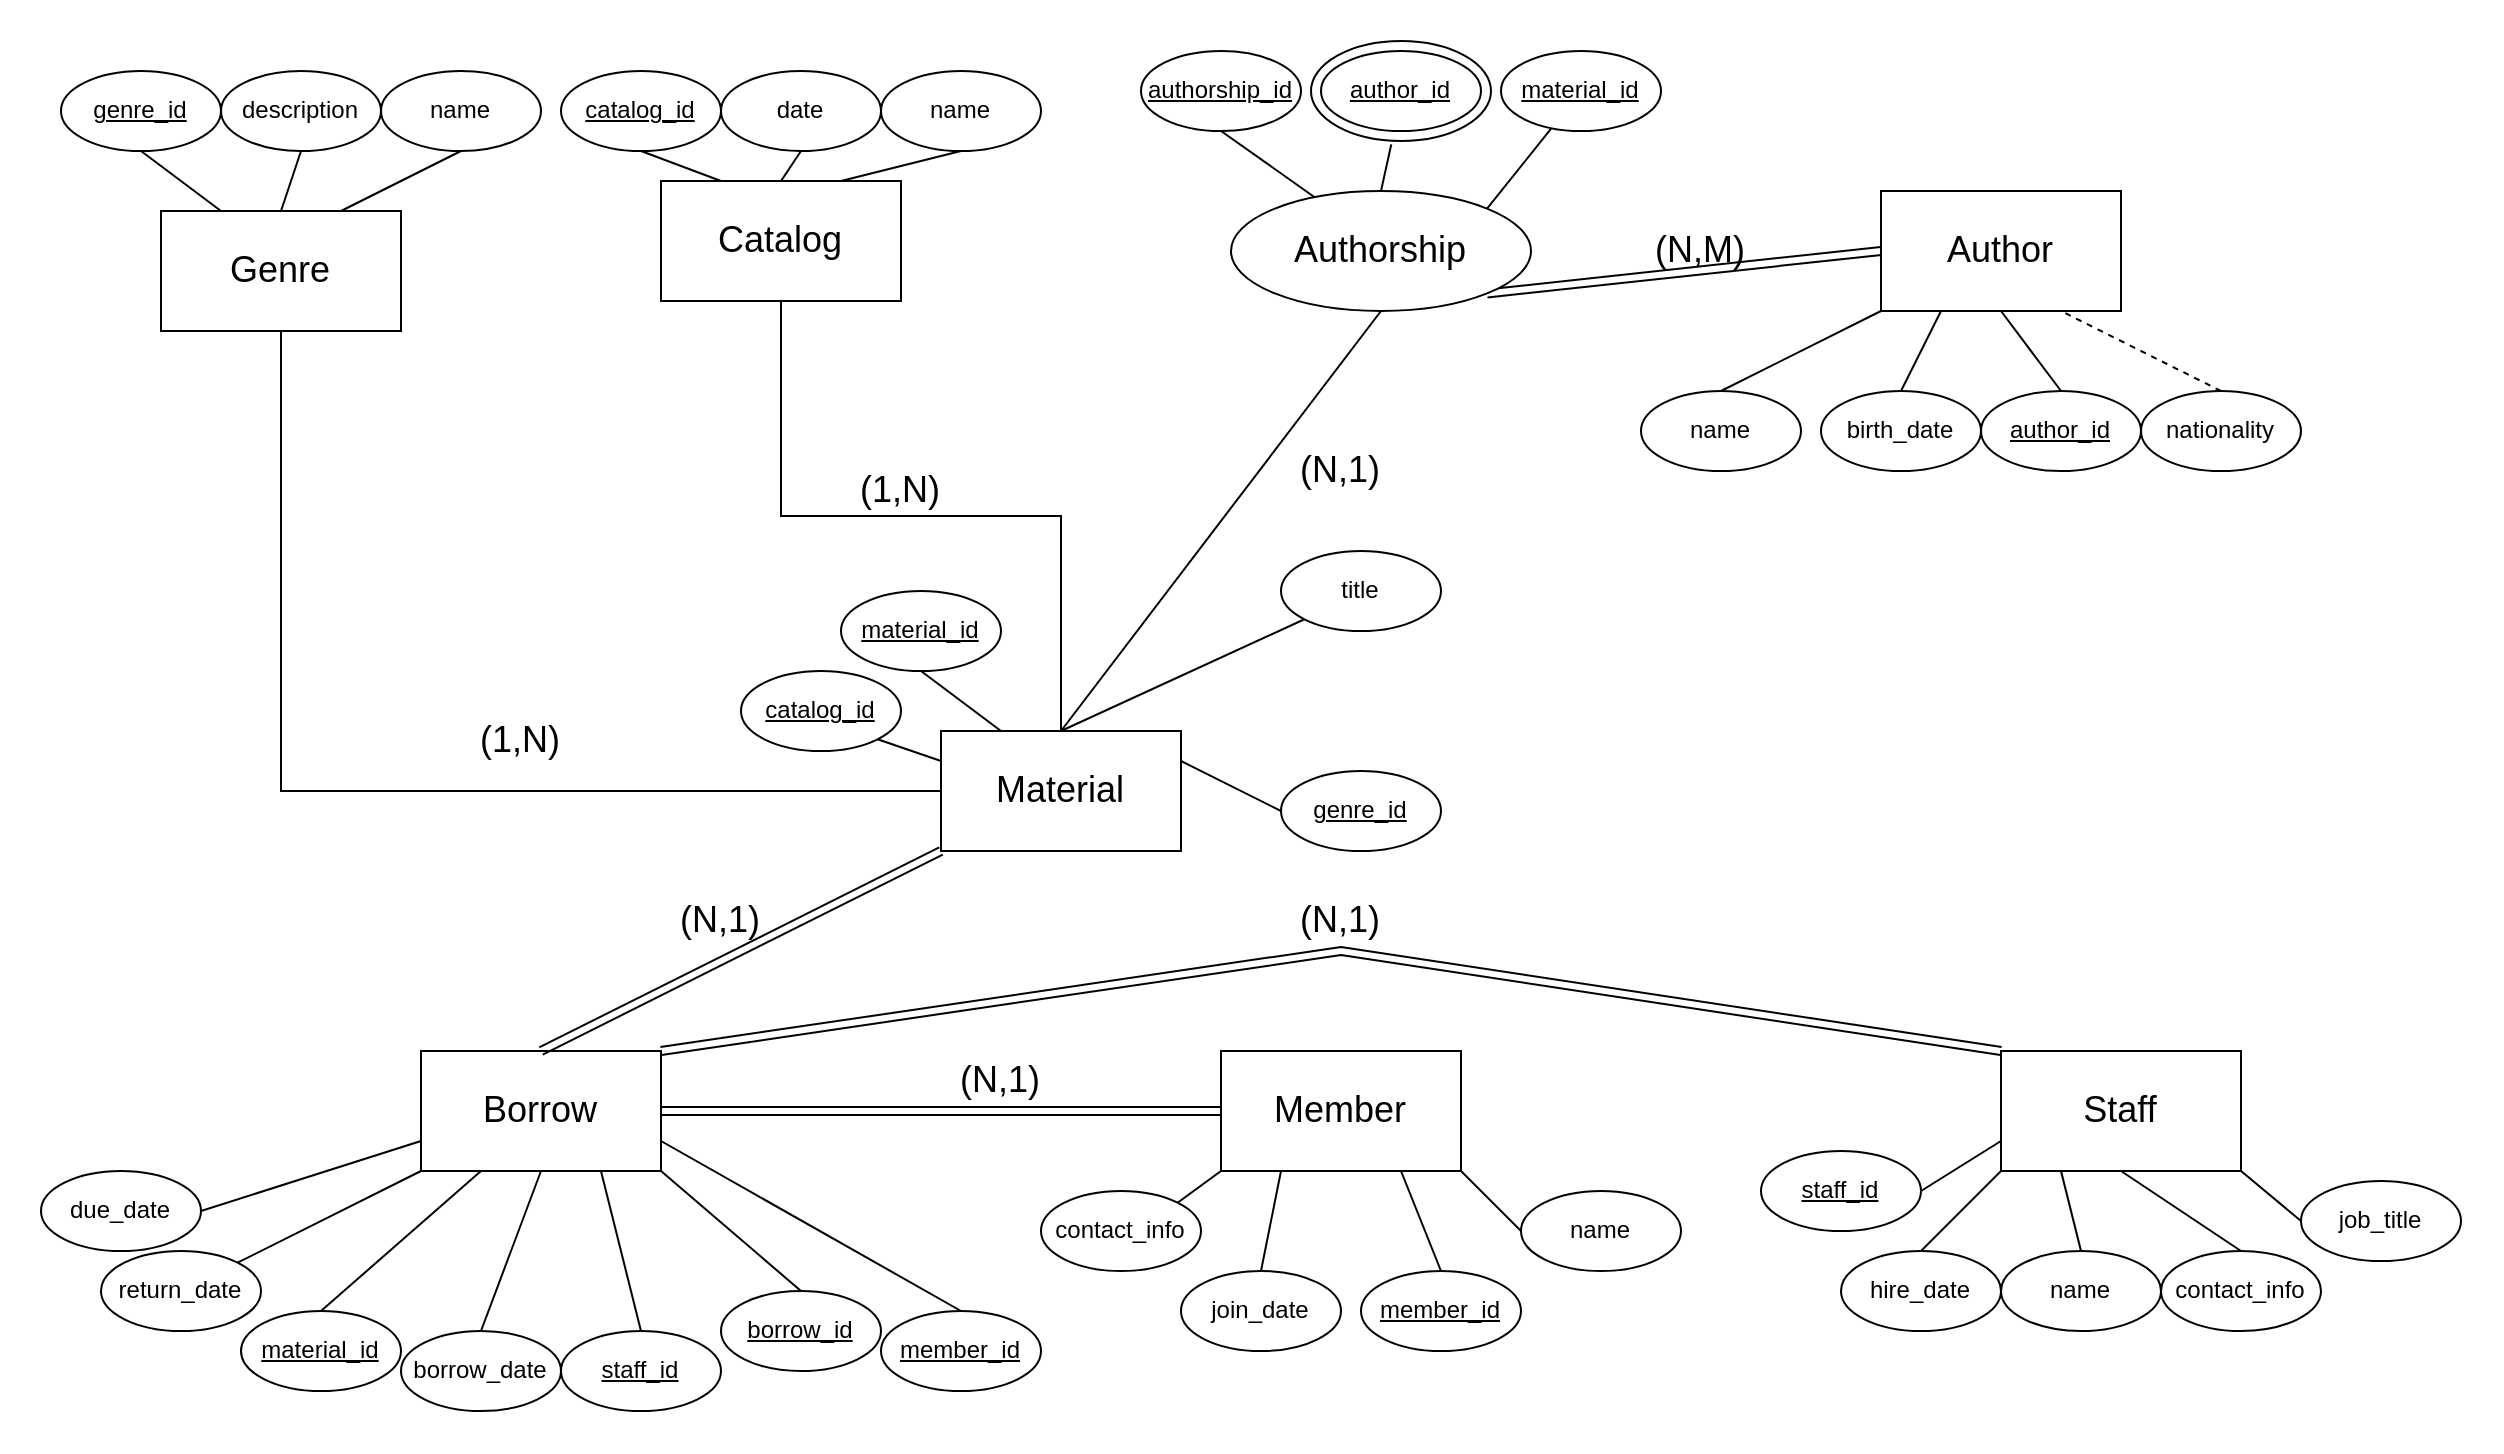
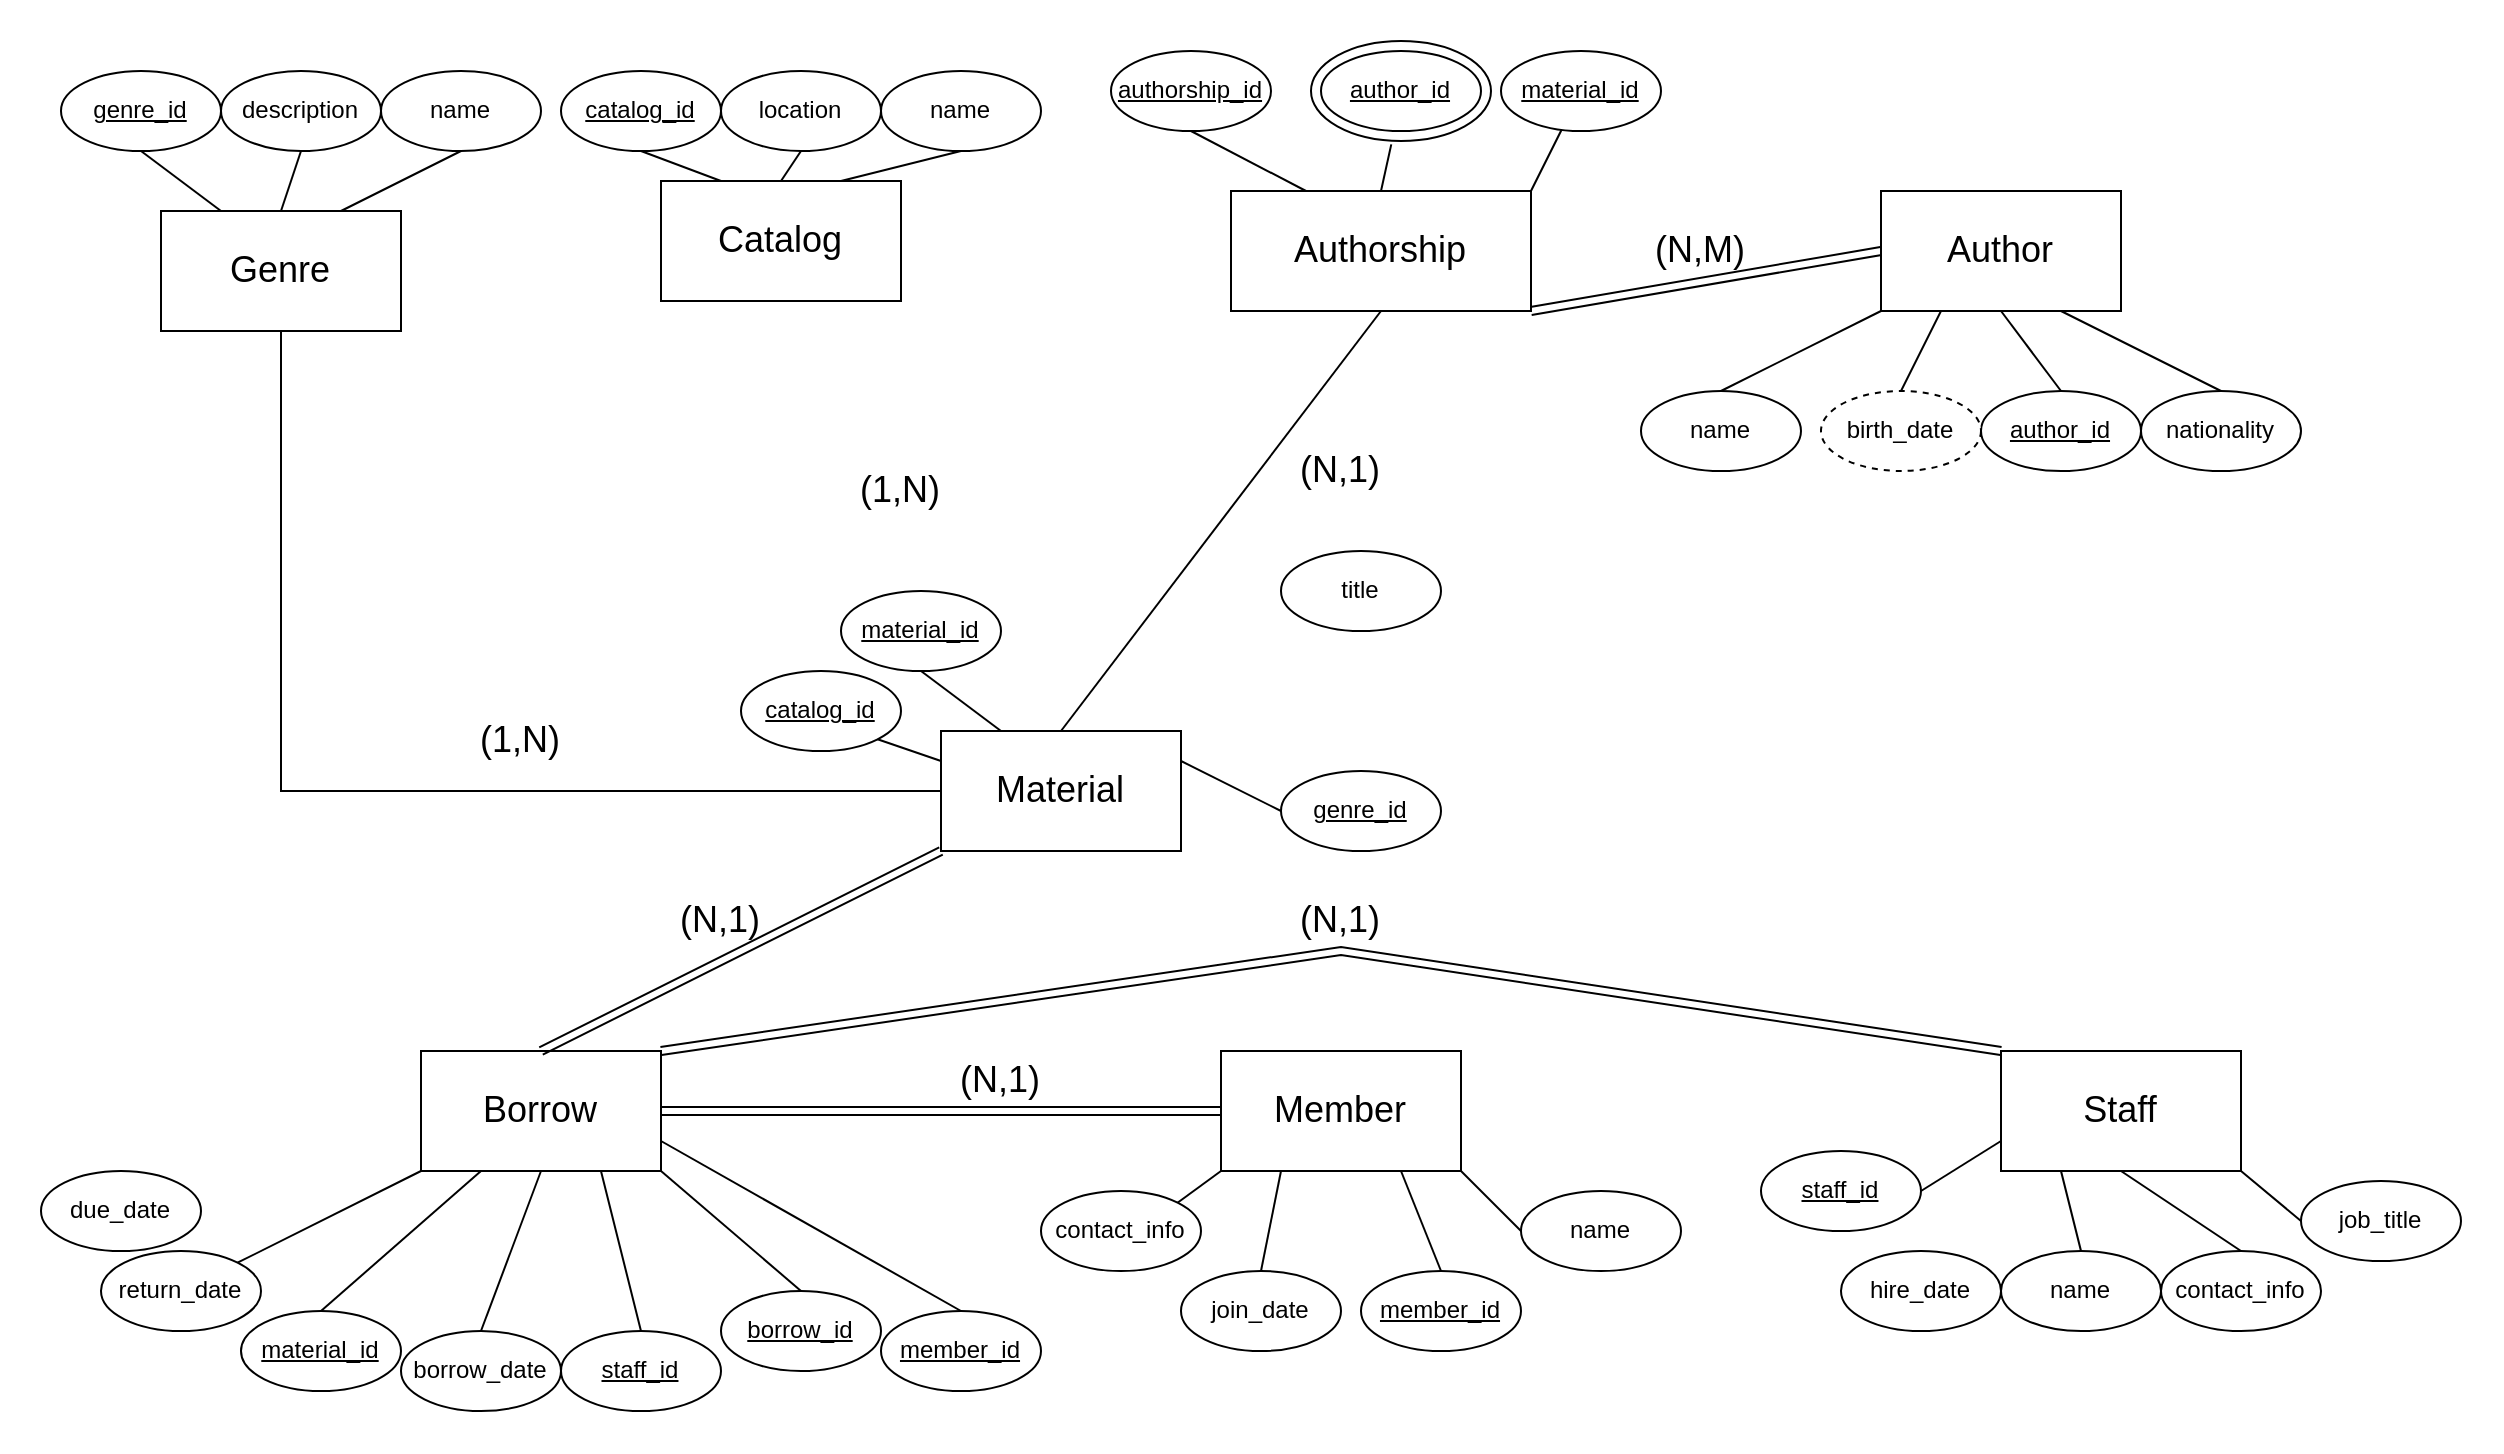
- <mxCell id="90" value="&lt;u&gt;authorship_id&lt;/u&gt;" style="ellipse;whiteSpace=wrap;html=1;" parent="1" vertex="1"><mxGeometry x="570" y="25" width="80" height="40" as="geometry" /></mxCell>
+ <mxCell id="90" value="&lt;u&gt;authorship_id&lt;/u&gt;" style="ellipse;whiteSpace=wrap;html=1;" parent="1" vertex="1"><mxGeometry x="555" y="25" width="80" height="40" as="geometry" /></mxCell>
- <mxCell id="7" value="date" style="ellipse;whiteSpace=wrap;html=1;" parent="2" vertex="1"><mxGeometry x="80" width="80" height="40" as="geometry" /></mxCell>
+ <mxCell id="7" value="location" style="ellipse;whiteSpace=wrap;html=1;" parent="2" vertex="1"><mxGeometry x="80" width="80" height="40" as="geometry" /></mxCell>
- <mxCell id="96" value="&lt;font style=&quot;font-size: 18px;&quot;&gt;Authorship&lt;/font&gt;" style="ellipse;whiteSpace=wrap;html=1;" parent="1" vertex="1"><mxGeometry x="615" y="95" width="150" height="60" as="geometry" /></mxCell>
+ <mxCell id="96" value="&lt;font style=&quot;font-size: 18px;&quot;&gt;Authorship&lt;/font&gt;" style="whiteSpace=wrap;html=1;" parent="1" vertex="1"><mxGeometry x="615" y="95" width="150" height="60" as="geometry" /></mxCell>
- <mxCell id="28" value="" style="endArrow=none;html=1;rounded=0;entryX=0.75;entryY=1;entryDx=0;entryDy=0;exitX=0.5;exitY=0;exitDx=0;exitDy=0;dashed=1;" parent="19" source="24" target="20" edge="1"><mxGeometry width="50" height="50" relative="1" as="geometry"><mxPoint x="490" y="110" as="sourcePoint" /><mxPoint x="540" y="60" as="targetPoint" /></mxGeometry></mxCell>
+ <mxCell id="28" value="" style="endArrow=none;html=1;rounded=0;entryX=0.75;entryY=1;entryDx=0;entryDy=0;exitX=0.5;exitY=0;exitDx=0;exitDy=0;" parent="19" source="24" target="20" edge="1"><mxGeometry width="50" height="50" relative="1" as="geometry"><mxPoint x="490" y="110" as="sourcePoint" /><mxPoint x="540" y="60" as="targetPoint" /></mxGeometry></mxCell>
- <mxCell id="23" value="birth_date" style="ellipse;whiteSpace=wrap;html=1;" parent="19" vertex="1"><mxGeometry x="90" y="100" width="80" height="40" as="geometry" /></mxCell>
+ <mxCell id="23" value="birth_date" style="ellipse;whiteSpace=wrap;html=1;dashed=1;" parent="19" vertex="1"><mxGeometry x="90" y="100" width="80" height="40" as="geometry" /></mxCell>
- <mxCell id="83" value="" style="endArrow=none;html=1;rounded=0;entryX=0;entryY=1;entryDx=0;entryDy=0;exitX=0.5;exitY=0;exitDx=0;exitDy=0;" parent="1" source="79" target="81" edge="1"><mxGeometry width="50" height="50" relative="1" as="geometry"><mxPoint x="710" y="665" as="sourcePoint" /><mxPoint x="760" y="615" as="targetPoint" /></mxGeometry></mxCell>
- <mxCell id="77" style="edgeStyle=orthogonalEdgeStyle;rounded=0;orthogonalLoop=1;jettySize=auto;html=1;exitX=0.5;exitY=1;exitDx=0;exitDy=0;entryX=0.5;entryY=0;entryDx=0;entryDy=0;endArrow=none;endFill=0;" parent="1" source="4" target="79" edge="1"><mxGeometry relative="1" as="geometry" /></mxCell>
- <mxCell id="61" value="" style="endArrow=none;html=1;rounded=0;entryX=0;entryY=0.75;entryDx=0;entryDy=0;exitX=1;exitY=0.5;exitDx=0;exitDy=0;" parent="52" source="59" target="53" edge="1"><mxGeometry width="50" height="50" relative="1" as="geometry"><mxPoint x="140" y="60" as="sourcePoint" /><mxPoint x="190" y="10" as="targetPoint" /></mxGeometry></mxCell>
- <mxCell id="48" value="" style="endArrow=none;html=1;rounded=0;entryX=0;entryY=1;entryDx=0;entryDy=0;exitX=0.5;exitY=0;exitDx=0;exitDy=0;" parent="40" source="46" target="41" edge="1"><mxGeometry width="50" height="50" relative="1" as="geometry"><mxPoint x="530" y="-100" as="sourcePoint" /><mxPoint x="580" y="-150" as="targetPoint" /></mxGeometry></mxCell>
